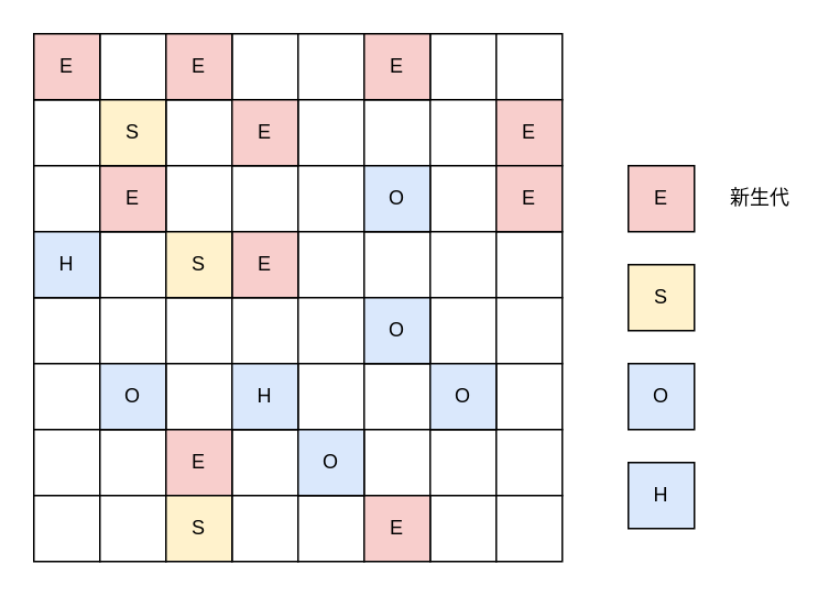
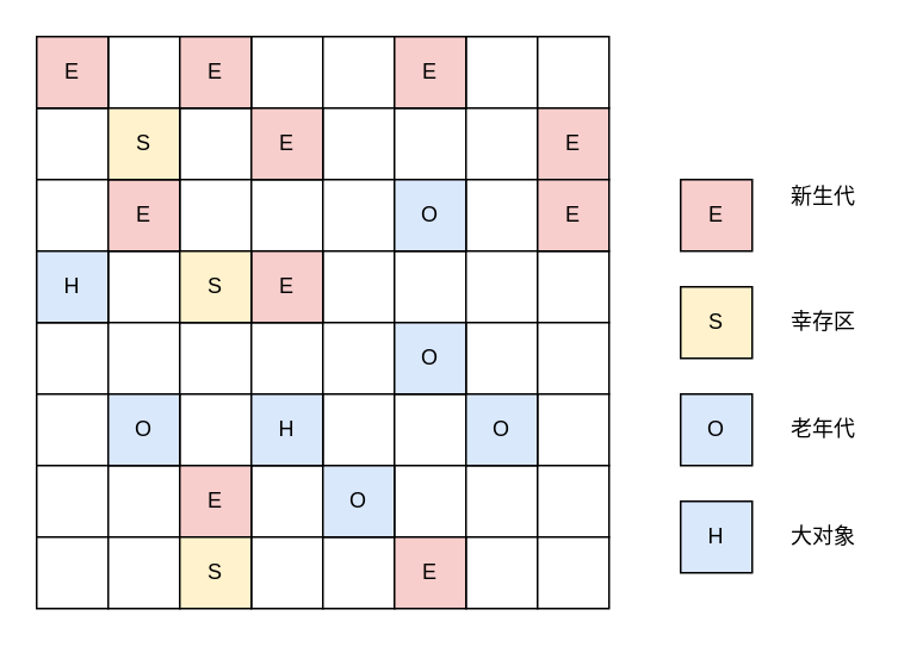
- <mxCell id="50" value="新生代" style="text;html=1;strokeColor=none;fillColor=none;align=center;verticalAlign=middle;whiteSpace=wrap;rounded=0;" parent="1" vertex="1"><mxGeometry x="440" y="110" width="40" height="20" as="geometry" /></mxCell>
+ <mxCell id="50" value="新生代" style="text;html=1;strokeColor=none;fillColor=none;align=center;verticalAlign=middle;whiteSpace=wrap;rounded=0;" parent="1" vertex="1"><mxGeometry x="440" y="100" width="40" height="20" as="geometry" /></mxCell>
+ <mxCell id="51" value="幸存区" style="text;html=1;strokeColor=none;fillColor=none;align=center;verticalAlign=middle;whiteSpace=wrap;rounded=0;" parent="1" vertex="1"><mxGeometry x="440" y="170" width="40" height="20" as="geometry" /></mxCell>
+ <mxCell id="52" value="老年代" style="text;html=1;strokeColor=none;fillColor=none;align=center;verticalAlign=middle;whiteSpace=wrap;rounded=0;" parent="1" vertex="1"><mxGeometry x="440" y="230" width="40" height="20" as="geometry" /></mxCell>
+ <mxCell id="53" value="大对象" style="text;html=1;strokeColor=none;fillColor=none;align=center;verticalAlign=middle;whiteSpace=wrap;rounded=0;" parent="1" vertex="1"><mxGeometry x="440" y="290" width="40" height="20" as="geometry" /></mxCell>
